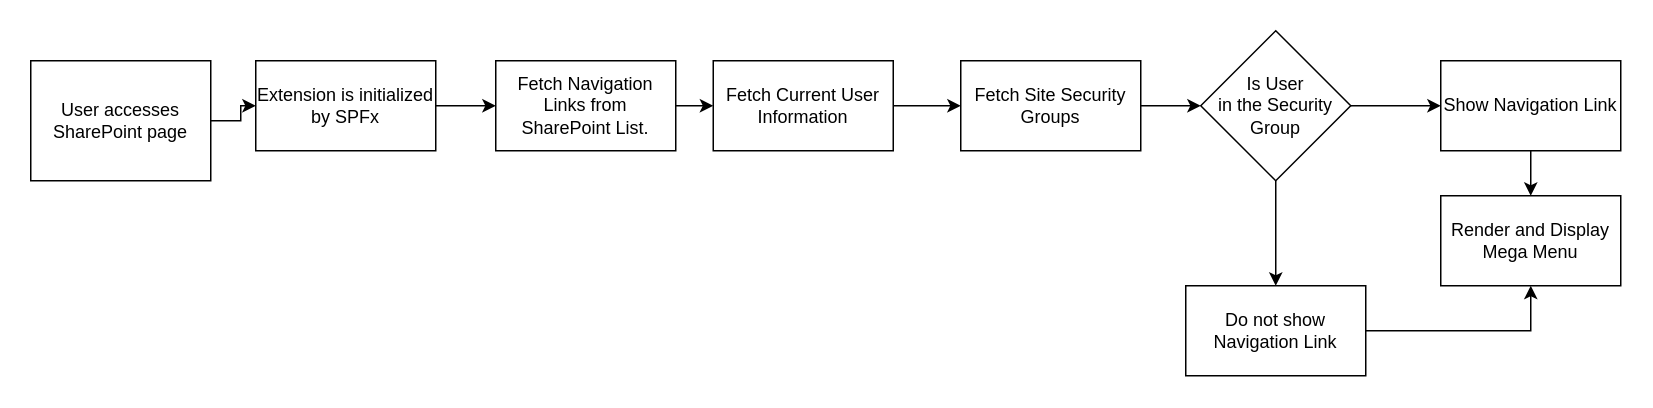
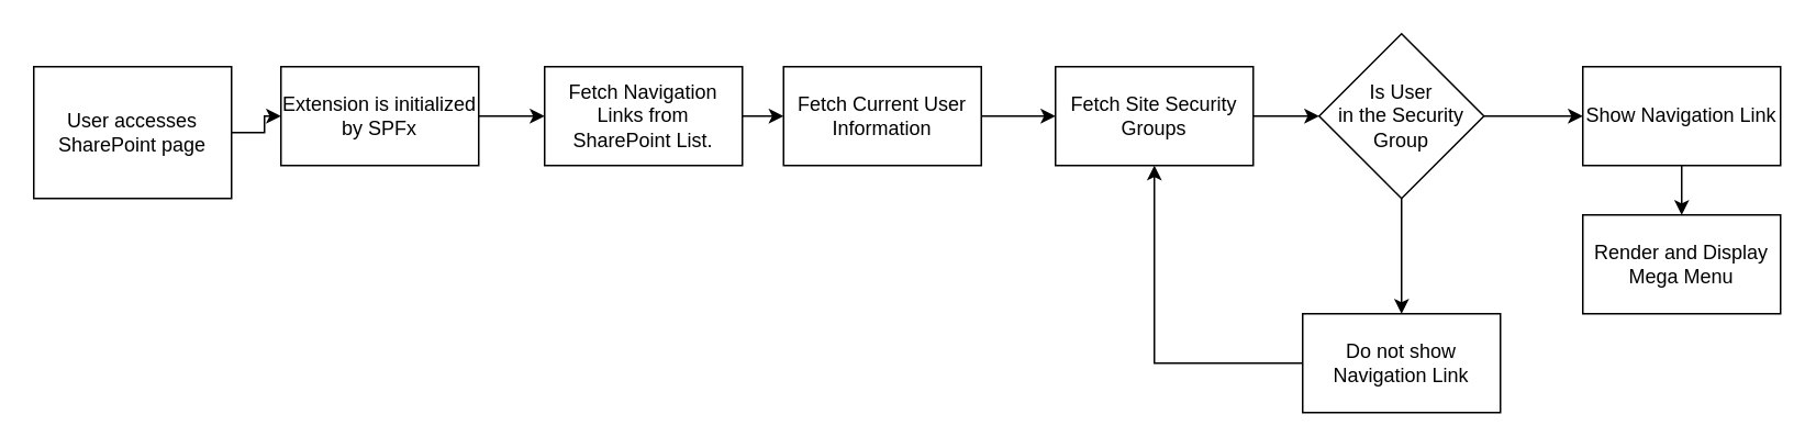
- <mxCell id="17" style="edgeStyle=orthogonalEdgeStyle;rounded=0;orthogonalLoop=1;jettySize=auto;html=1;entryX=0.5;entryY=1;entryDx=0;entryDy=0;" edge="1" parent="1" source="18" target="19"><mxGeometry relative="1" as="geometry" /></mxCell>
+ <mxCell id="17" style="edgeStyle=orthogonalEdgeStyle;rounded=0;orthogonalLoop=1;jettySize=auto;html=1;" edge="1" parent="1" source="18" target="11"><mxGeometry relative="1" as="geometry" /></mxCell>
